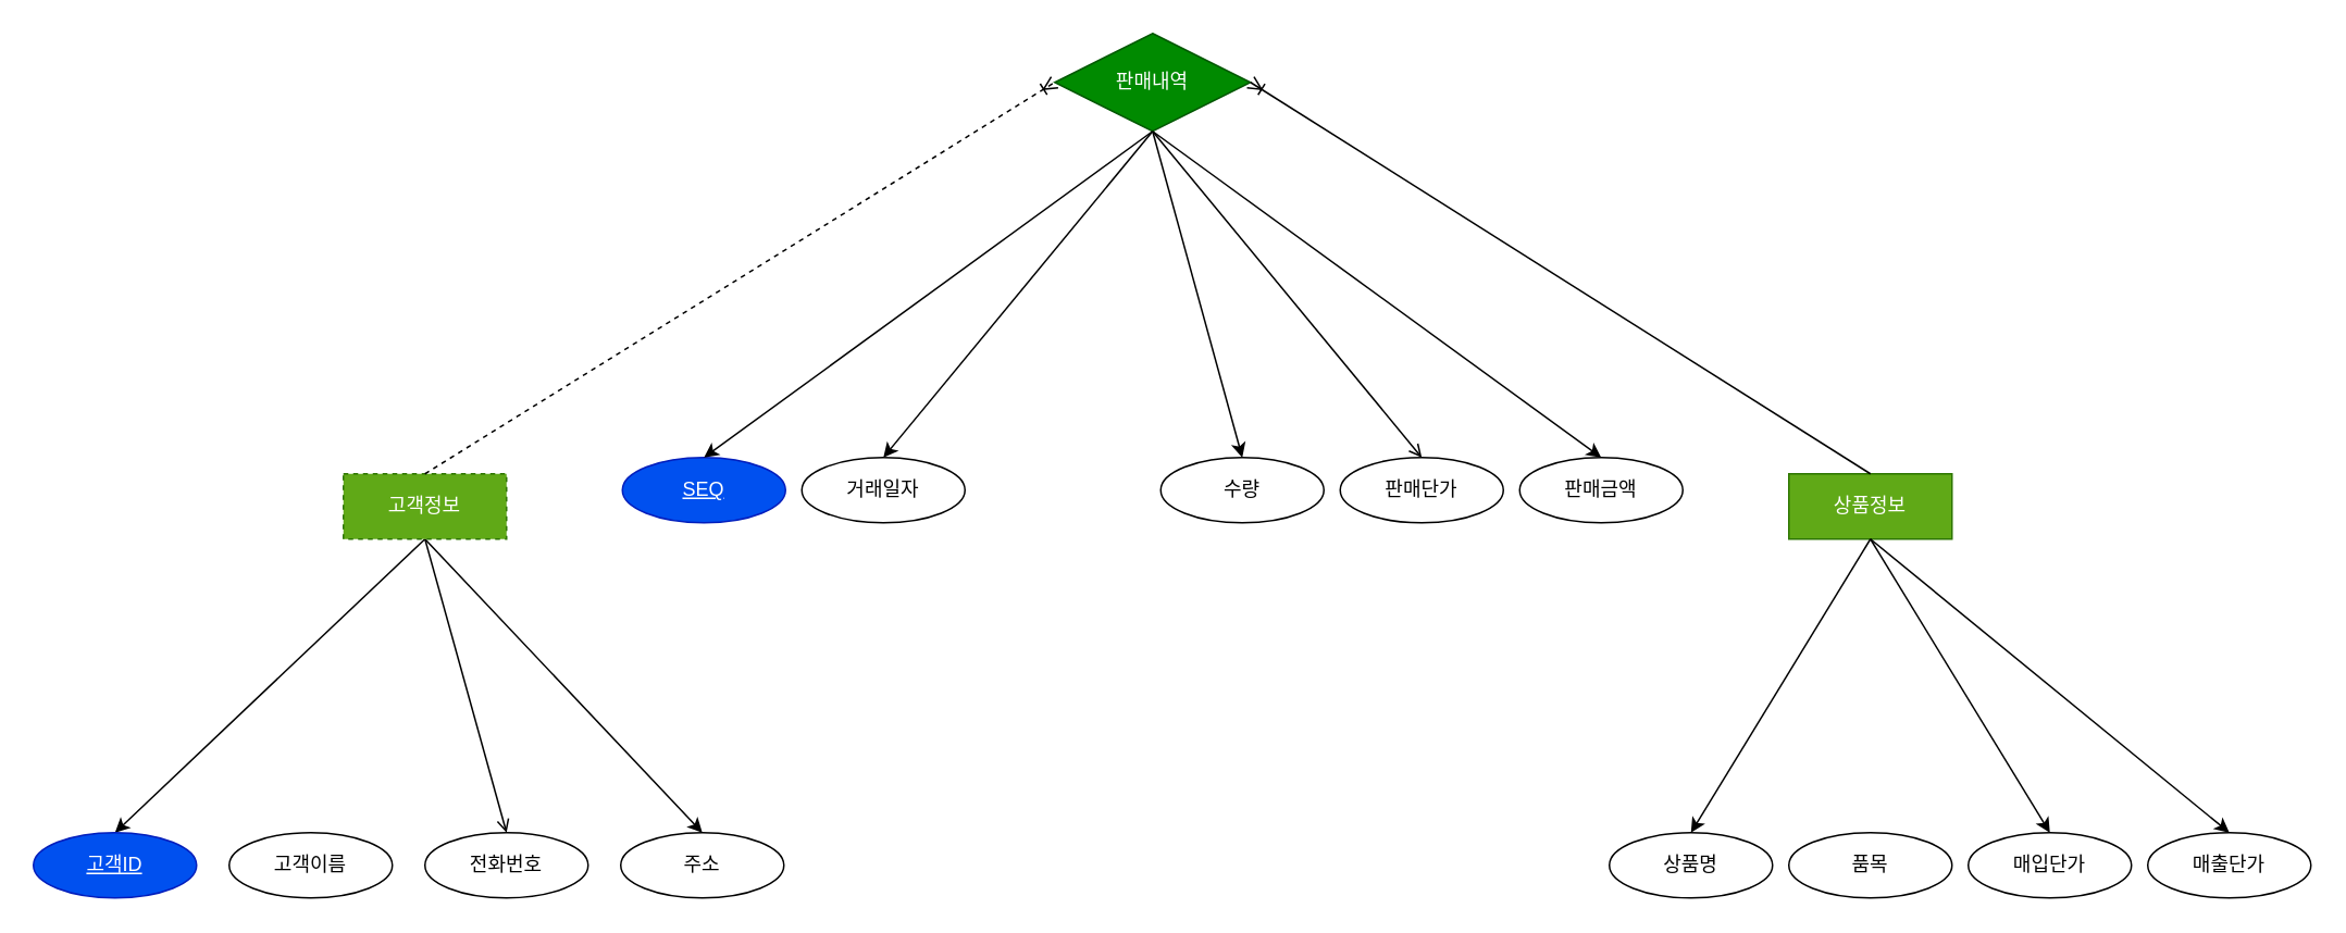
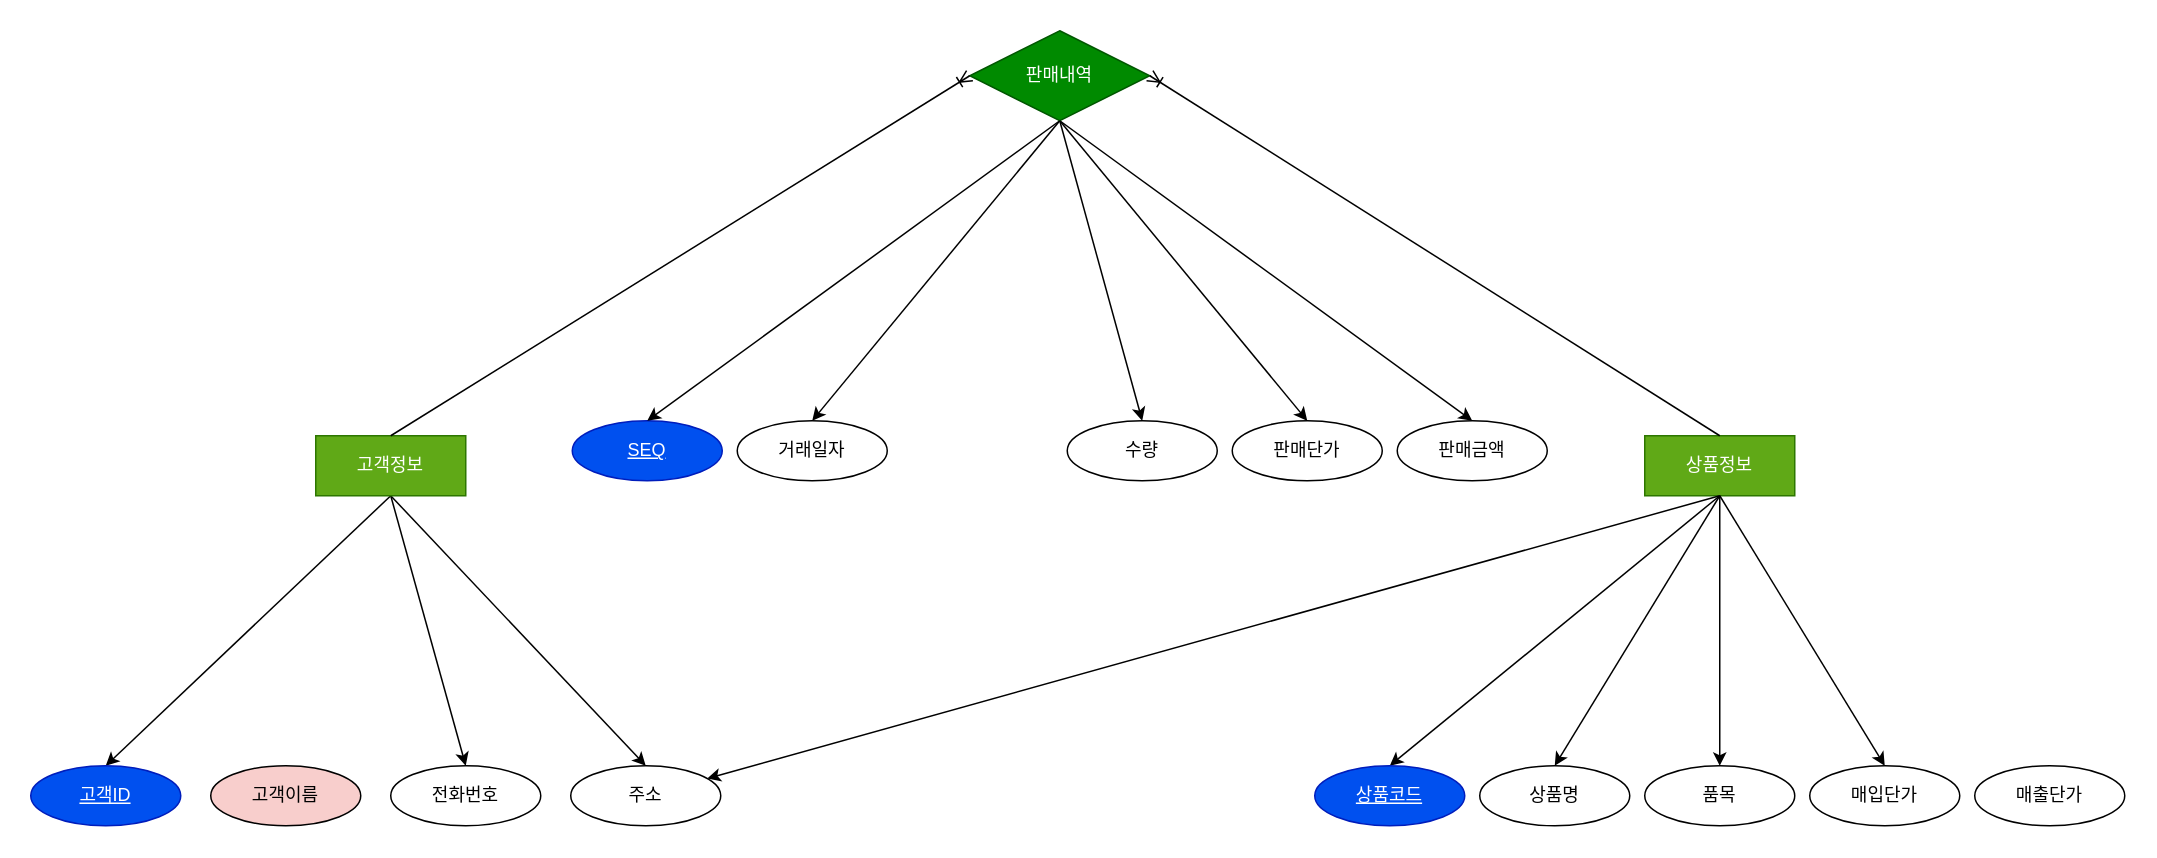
- <mxCell id="18" value="" style="fontSize=12;html=1;endArrow=ERoneToMany;rounded=0;exitX=0.5;exitY=0;exitDx=0;exitDy=0;entryX=0;entryY=0.5;entryDx=0;entryDy=0;dashed=1;" parent="1" source="8" target="16" edge="1"><mxGeometry width="100" height="100" relative="1" as="geometry"><mxPoint x="596" y="430" as="sourcePoint" /><mxPoint x="696" y="330" as="targetPoint" /></mxGeometry></mxCell>
+ <mxCell id="18" value="" style="fontSize=12;html=1;endArrow=ERoneToMany;rounded=0;exitX=0.5;exitY=0;exitDx=0;exitDy=0;entryX=0;entryY=0.5;entryDx=0;entryDy=0;" parent="1" source="8" target="16" edge="1"><mxGeometry width="100" height="100" relative="1" as="geometry"><mxPoint x="596" y="430" as="sourcePoint" /><mxPoint x="696" y="330" as="targetPoint" /></mxGeometry></mxCell>
- <mxCell id="27" style="rounded=0;orthogonalLoop=1;jettySize=auto;html=1;exitX=0.5;exitY=1;exitDx=0;exitDy=0;entryX=0.5;entryY=0;entryDx=0;entryDy=0;endArrow=open;" parent="1" source="16" target="26" edge="1"><mxGeometry relative="1" as="geometry"><mxPoint x="726" as="sourcePoint" y="100" /><mxPoint x="836" y="310" as="targetPoint" /></mxGeometry></mxCell>
+ <mxCell id="27" style="rounded=0;orthogonalLoop=1;jettySize=auto;html=1;exitX=0.5;exitY=1;exitDx=0;exitDy=0;entryX=0.5;entryY=0;entryDx=0;entryDy=0;" parent="1" source="16" target="26" edge="1"><mxGeometry relative="1" as="geometry"><mxPoint x="726" as="sourcePoint" y="100" /><mxPoint x="836" y="310" as="targetPoint" /></mxGeometry></mxCell>
- <mxCell id="8" value="고객정보" style="whiteSpace=wrap;html=1;align=center;fillColor=#60a917;fontColor=#ffffff;strokeColor=#2D7600;dashed=1;" parent="1" vertex="1"><mxGeometry x="210" y="290" width="100" height="40" as="geometry" /></mxCell>
+ <mxCell id="8" value="고객정보" style="whiteSpace=wrap;html=1;align=center;fillColor=#60a917;fontColor=#ffffff;strokeColor=#2D7600;" parent="1" vertex="1"><mxGeometry x="210" y="290" width="100" height="40" as="geometry" /></mxCell>
+ <mxCell id="25" style="rounded=0;orthogonalLoop=1;jettySize=auto;html=1;entryX=0.5;entryY=0;entryDx=0;entryDy=0;exitX=0.5;exitY=1;exitDx=0;exitDy=0;" parent="1" source="17" target="22" edge="1"><mxGeometry relative="1" as="geometry"><mxPoint x="1096" y="320" as="sourcePoint" /><mxPoint x="1276" y="560" as="targetPoint" /></mxGeometry></mxCell>
+ <mxCell id="9" style="rounded=0;orthogonalLoop=1;jettySize=auto;html=1;entryX=0.5;entryY=0;entryDx=0;entryDy=0;exitX=0.5;exitY=1;exitDx=0;exitDy=0;" parent="1" source="17" target="30" edge="1"><mxGeometry relative="1" as="geometry"><mxPoint x="636" y="-80" as="sourcePoint" /><mxPoint x="926" y="510" as="targetPoint" /></mxGeometry></mxCell>
- <mxCell id="29" style="rounded=0;orthogonalLoop=1;jettySize=auto;html=1;entryX=0.5;entryY=0;entryDx=0;entryDy=0;exitX=0.5;exitY=1;exitDx=0;exitDy=0;" parent="1" source="17" target="28" edge="1"><mxGeometry relative="1" as="geometry"><mxPoint x="1166" y="340" as="sourcePoint" /><mxPoint x="1326" y="570" as="targetPoint" /></mxGeometry></mxCell>
+ <mxCell id="29" style="rounded=0;orthogonalLoop=1;jettySize=auto;html=1;exitX=0.5;exitY=1;exitDx=0;exitDy=0;" parent="1" source="17" target="4" edge="1"><mxGeometry relative="1" as="geometry"><mxPoint x="1166" y="340" as="sourcePoint" /><mxPoint x="1326" y="570" as="targetPoint" /></mxGeometry></mxCell>
- <mxCell id="6" style="rounded=0;orthogonalLoop=1;jettySize=auto;html=1;exitX=0.5;exitY=1;exitDx=0;exitDy=0;entryX=0.5;entryY=0;entryDx=0;entryDy=0;endArrow=open;" parent="1" source="8" target="3" edge="1"><mxGeometry relative="1" as="geometry"><mxPoint x="260" y="390" as="sourcePoint" /></mxGeometry></mxCell>
+ <mxCell id="6" style="rounded=0;orthogonalLoop=1;jettySize=auto;html=1;exitX=0.5;exitY=1;exitDx=0;exitDy=0;entryX=0.5;entryY=0;entryDx=0;entryDy=0;" parent="1" source="8" target="3" edge="1"><mxGeometry relative="1" as="geometry"><mxPoint x="260" y="390" as="sourcePoint" /></mxGeometry></mxCell>
- <mxCell id="2" value="고객이름" style="ellipse;whiteSpace=wrap;html=1;align=center;" parent="1" vertex="1"><mxGeometry x="140" y="510" width="100" height="40" as="geometry" /></mxCell>
+ <mxCell id="2" value="고객이름" style="ellipse;whiteSpace=wrap;html=1;align=center;fillColor=#f8cecc;" parent="1" vertex="1"><mxGeometry x="140" y="510" width="100" height="40" as="geometry" /></mxCell>
+ <mxCell id="30" value="상품코드" style="ellipse;whiteSpace=wrap;html=1;align=center;fontStyle=4;fillColor=#0050ef;fontColor=#ffffff;strokeColor=#001DBC;" vertex="1" parent="1"><mxGeometry x="876" y="510" width="100" height="40" as="geometry" /></mxCell>
